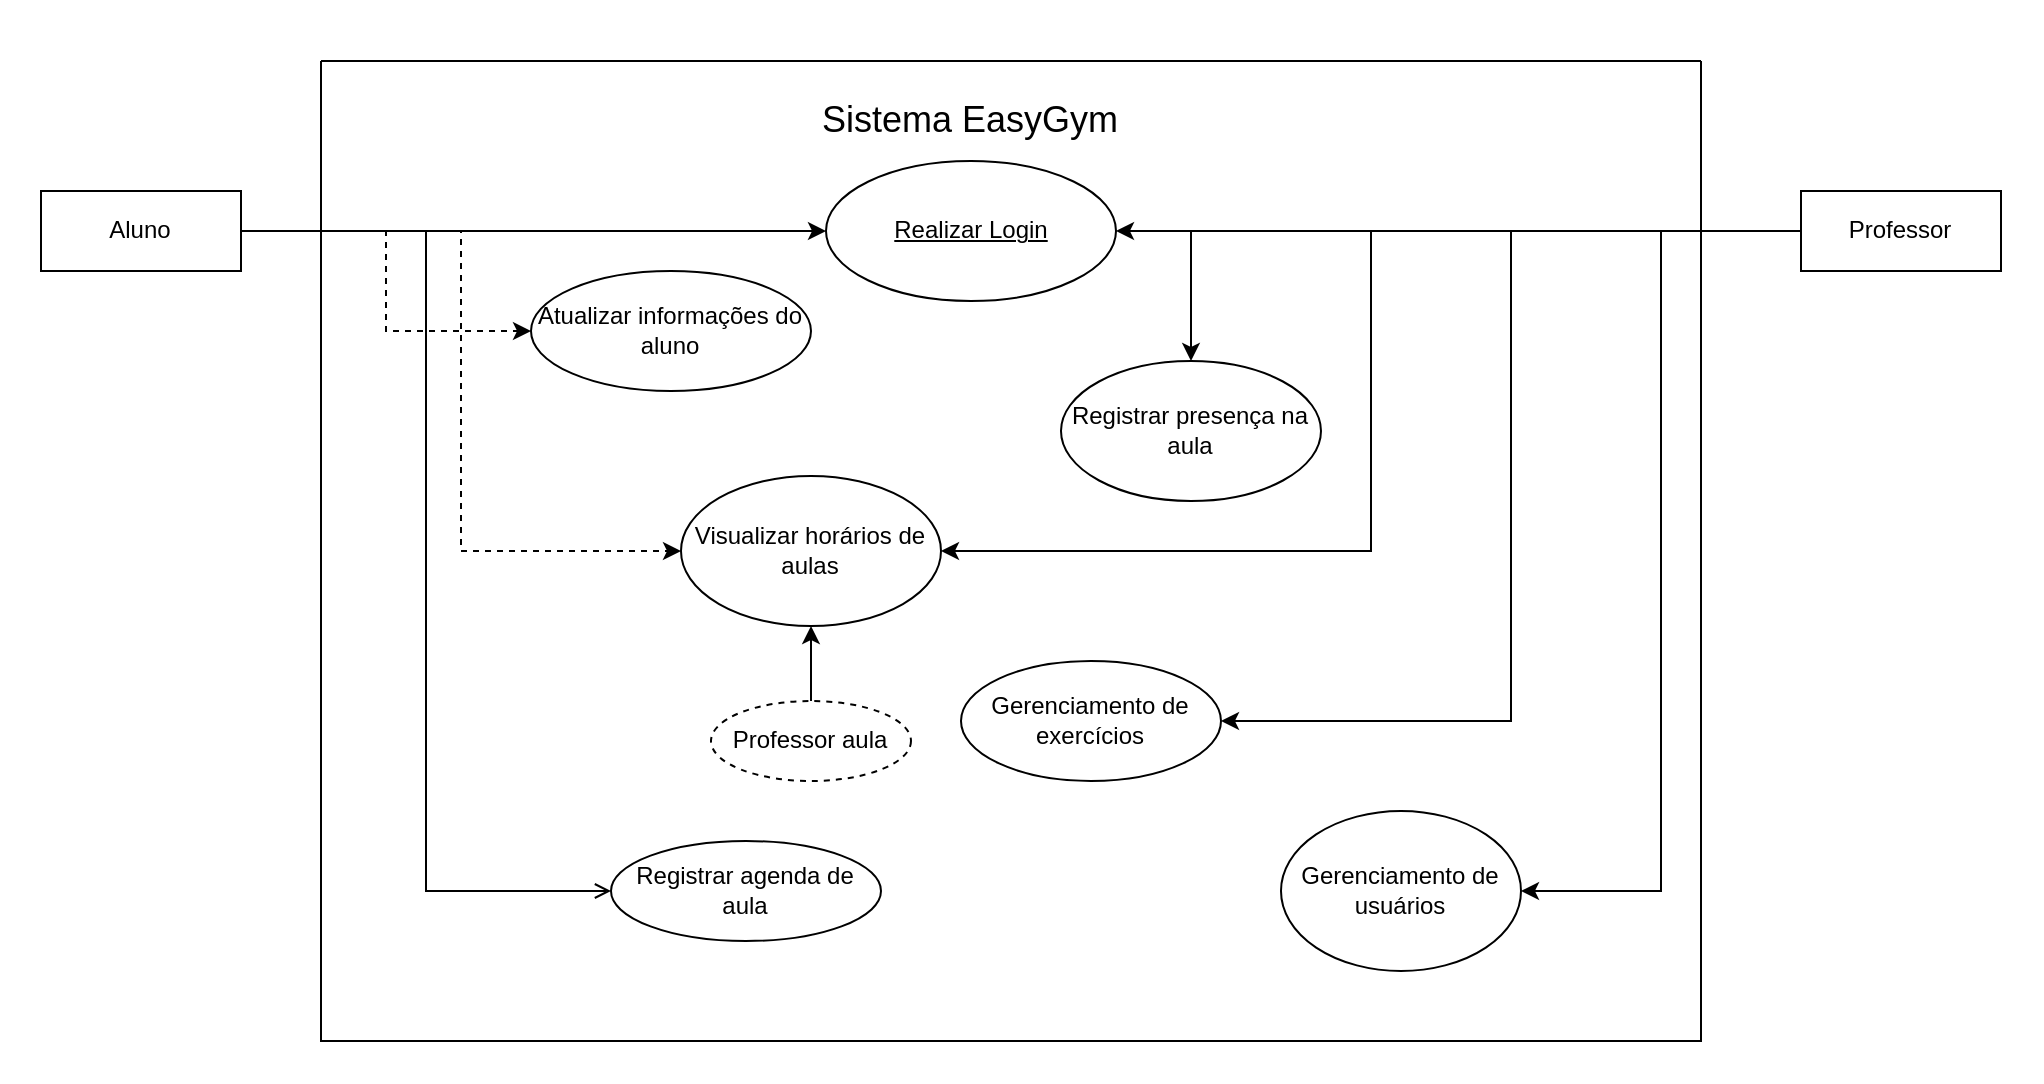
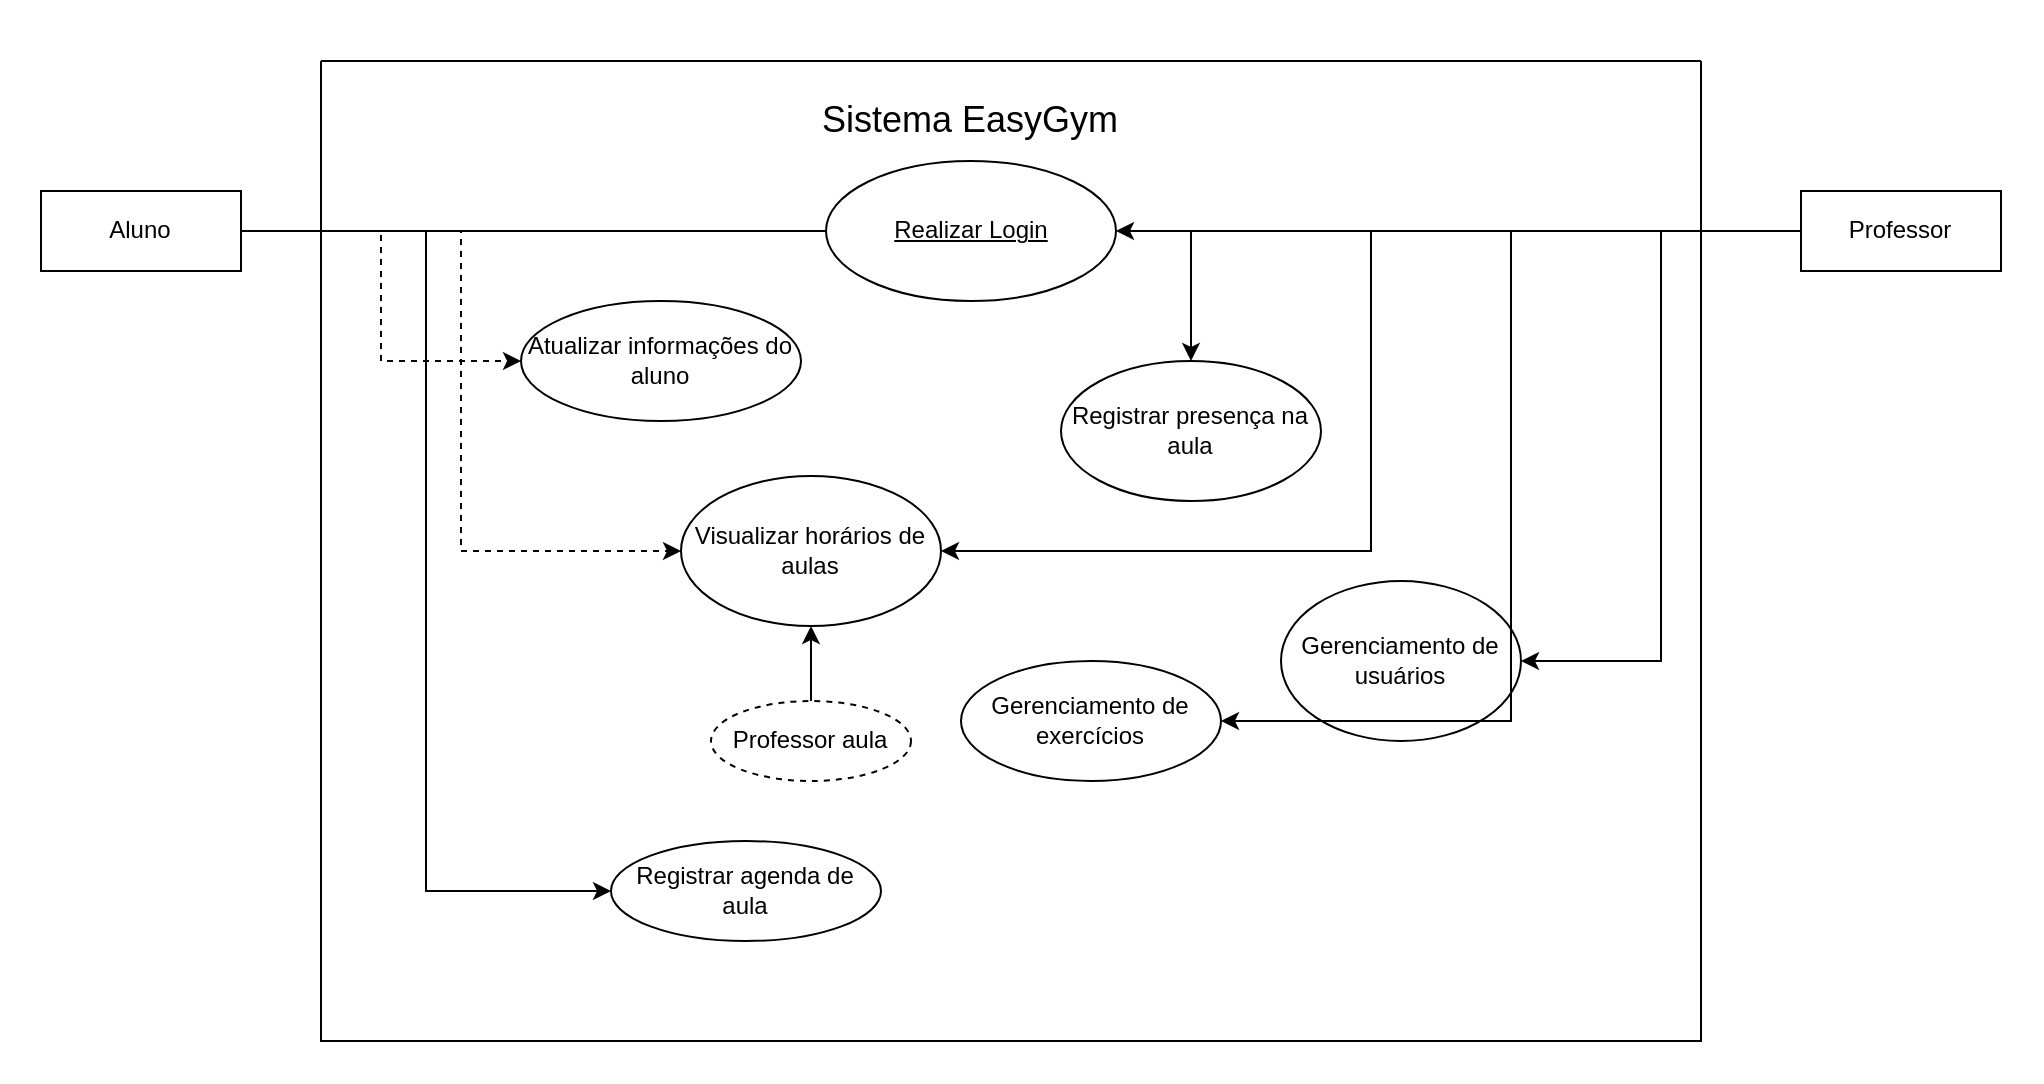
- <mxCell id="13" style="edgeStyle=orthogonalEdgeStyle;rounded=0;orthogonalLoop=1;jettySize=auto;html=1;entryX=0;entryY=0.5;entryDx=0;entryDy=0;" parent="1" source="17" target="4" edge="1"><mxGeometry relative="1" as="geometry" /></mxCell>
+ <mxCell id="13" style="edgeStyle=orthogonalEdgeStyle;rounded=0;orthogonalLoop=1;jettySize=auto;html=1;entryX=0;entryY=0.5;entryDx=0;entryDy=0;endArrow=none;" parent="1" source="17" target="4" edge="1"><mxGeometry relative="1" as="geometry" /></mxCell>
- <mxCell id="5" value="Atualizar informações do aluno" style="ellipse;whiteSpace=wrap;html=1;align=center;" parent="2" vertex="1"><mxGeometry x="105" y="105" width="140" height="60" as="geometry" /></mxCell>
+ <mxCell id="5" value="Atualizar informações do aluno" style="ellipse;whiteSpace=wrap;html=1;align=center;" parent="2" vertex="1"><mxGeometry x="100" y="120" width="140" height="60" as="geometry" /></mxCell>
- <mxCell id="16" style="edgeStyle=orthogonalEdgeStyle;rounded=0;orthogonalLoop=1;jettySize=auto;html=1;entryX=0;entryY=0.5;entryDx=0;entryDy=0;endArrow=open;" parent="1" source="17" target="10" edge="1"><mxGeometry relative="1" as="geometry" /></mxCell>
+ <mxCell id="16" style="edgeStyle=orthogonalEdgeStyle;rounded=0;orthogonalLoop=1;jettySize=auto;html=1;entryX=0;entryY=0.5;entryDx=0;entryDy=0;" parent="1" source="17" target="10" edge="1"><mxGeometry relative="1" as="geometry" /></mxCell>
- <mxCell id="12" value="Gerenciamento de usuários" style="ellipse;whiteSpace=wrap;html=1;" vertex="1" parent="2"><mxGeometry x="480" y="375" width="120" height="80" as="geometry" /></mxCell>
+ <mxCell id="12" value="Gerenciamento de usuários" style="ellipse;whiteSpace=wrap;html=1;" vertex="1" parent="2"><mxGeometry x="480" y="260" width="120" height="80" as="geometry" /></mxCell>
